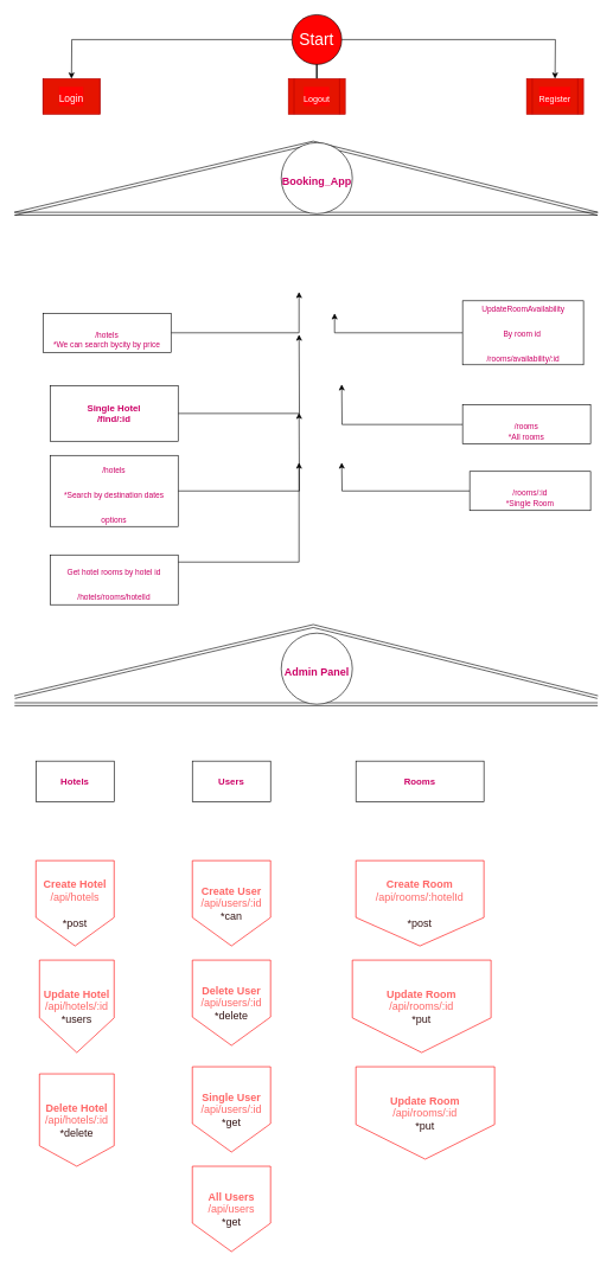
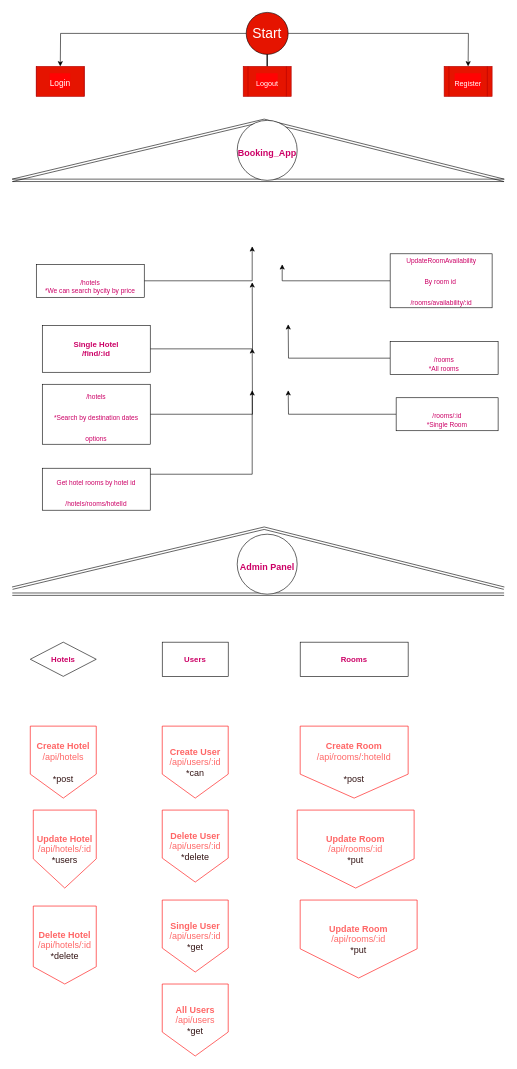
- <mxCell id="4" value="&lt;font style=&quot;font-size: 23px;&quot; color=&quot;#ffffff&quot;&gt;Start&lt;/font&gt;" style="ellipse;whiteSpace=wrap;html=1;aspect=fixed;fillColor=#FF0303;" parent="1" vertex="1"><mxGeometry x="410" y="20" width="70" height="70" as="geometry" /></mxCell>
+ <mxCell id="4" value="&lt;font style=&quot;font-size: 23px;&quot; color=&quot;#ffffff&quot;&gt;Start&lt;/font&gt;" style="ellipse;whiteSpace=wrap;html=1;aspect=fixed;fillColor=#e51400;" parent="1" vertex="1"><mxGeometry x="410" y="20" width="70" height="70" as="geometry" /></mxCell>
- <mxCell id="26" value="&lt;h6 style=&quot;font-size: 13px;&quot;&gt;Hotels&lt;br&gt;&lt;/h6&gt;" style="whiteSpace=wrap;html=1;fontSize=29;fontColor=#CC0066;align=center;direction=south;" vertex="1" parent="1"><mxGeometry x="50" y="1070" width="110" height="57" as="geometry" /></mxCell>
+ <mxCell id="26" value="&lt;h6 style=&quot;font-size: 13px;&quot;&gt;Hotels&lt;br&gt;&lt;/h6&gt;" style="rhombus;whiteSpace=wrap;html=1;fontSize=29;fontColor=#CC0066;align=center;direction=south;" vertex="1" parent="1"><mxGeometry x="50" y="1070" width="110" height="57" as="geometry" /></mxCell>
